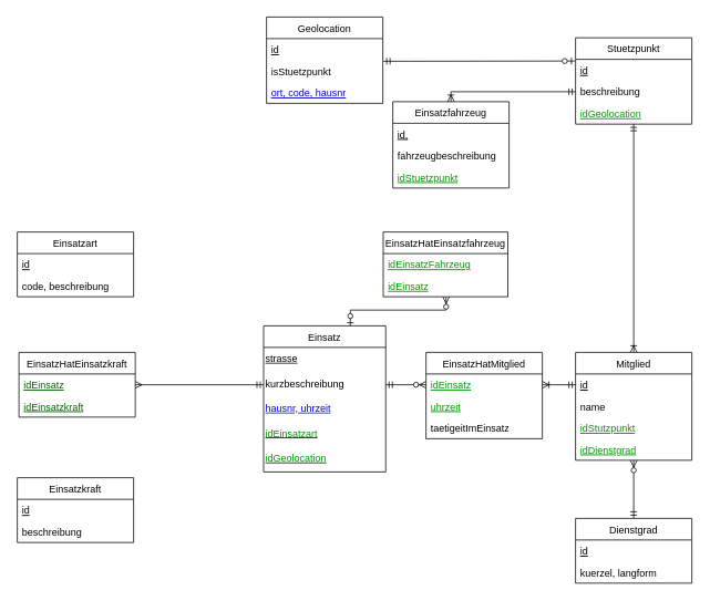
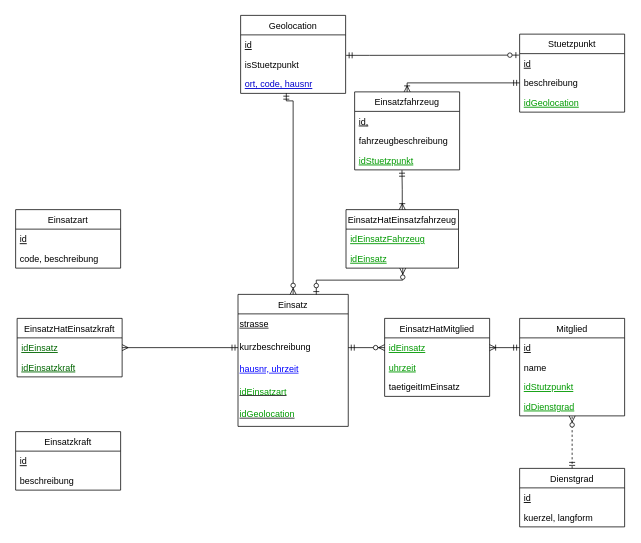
+ <mxCell id="43" style="edgeStyle=orthogonalEdgeStyle;rounded=0;orthogonalLoop=1;jettySize=auto;html=1;exitX=0.5;exitY=0;exitDx=0;exitDy=0;entryX=0.451;entryY=1.016;entryDx=0;entryDy=0;entryPerimeter=0;startArrow=ERoneToMany;startFill=0;endArrow=ERmandOne;endFill=0;fontColor=#009900;" parent="1" source="44" target="6" edge="1"><mxGeometry relative="1" as="geometry" /></mxCell>
+ <mxCell id="53" style="edgeStyle=orthogonalEdgeStyle;rounded=0;orthogonalLoop=1;jettySize=auto;html=1;entryX=0.5;entryY=0;entryDx=0;entryDy=0;endArrow=ERzeroToMany;endFill=1;startArrow=ERmandOne;startFill=0;exitX=0.435;exitY=0.989;exitDx=0;exitDy=0;exitPerimeter=0;" parent="1" source="21" target="11" edge="1"><mxGeometry relative="1" as="geometry"><Array as="points"><mxPoint x="381" y="134" /><mxPoint x="390" y="134" /></Array><mxPoint x="390" y="164" as="sourcePoint" /><mxPoint x="361" y="263.059" as="targetPoint" /></mxGeometry></mxCell>
- <mxCell id="25" style="edgeStyle=orthogonalEdgeStyle;rounded=0;orthogonalLoop=1;jettySize=auto;html=1;entryX=0.5;entryY=1;entryDx=0;entryDy=0;endArrow=ERmandOne;endFill=0;startArrow=ERoneToMany;startFill=0;" parent="1" source="26" target="7" edge="1"><mxGeometry relative="1" as="geometry" /></mxCell>
- <mxCell id="31" style="edgeStyle=orthogonalEdgeStyle;rounded=0;orthogonalLoop=1;jettySize=auto;html=1;entryX=0.5;entryY=1;entryDx=0;entryDy=0;startArrow=ERmandOne;startFill=0;endArrow=ERzeroToMany;endFill=1;" parent="1" source="32" target="26" edge="1"><mxGeometry relative="1" as="geometry" /></mxCell>
+ <mxCell id="31" style="edgeStyle=orthogonalEdgeStyle;rounded=0;orthogonalLoop=1;jettySize=auto;html=1;entryX=0.5;entryY=1;entryDx=0;entryDy=0;startArrow=ERmandOne;startFill=0;endArrow=ERzeroToMany;endFill=1;dashed=1;" parent="1" source="32" target="26" edge="1"><mxGeometry relative="1" as="geometry" /></mxCell>
